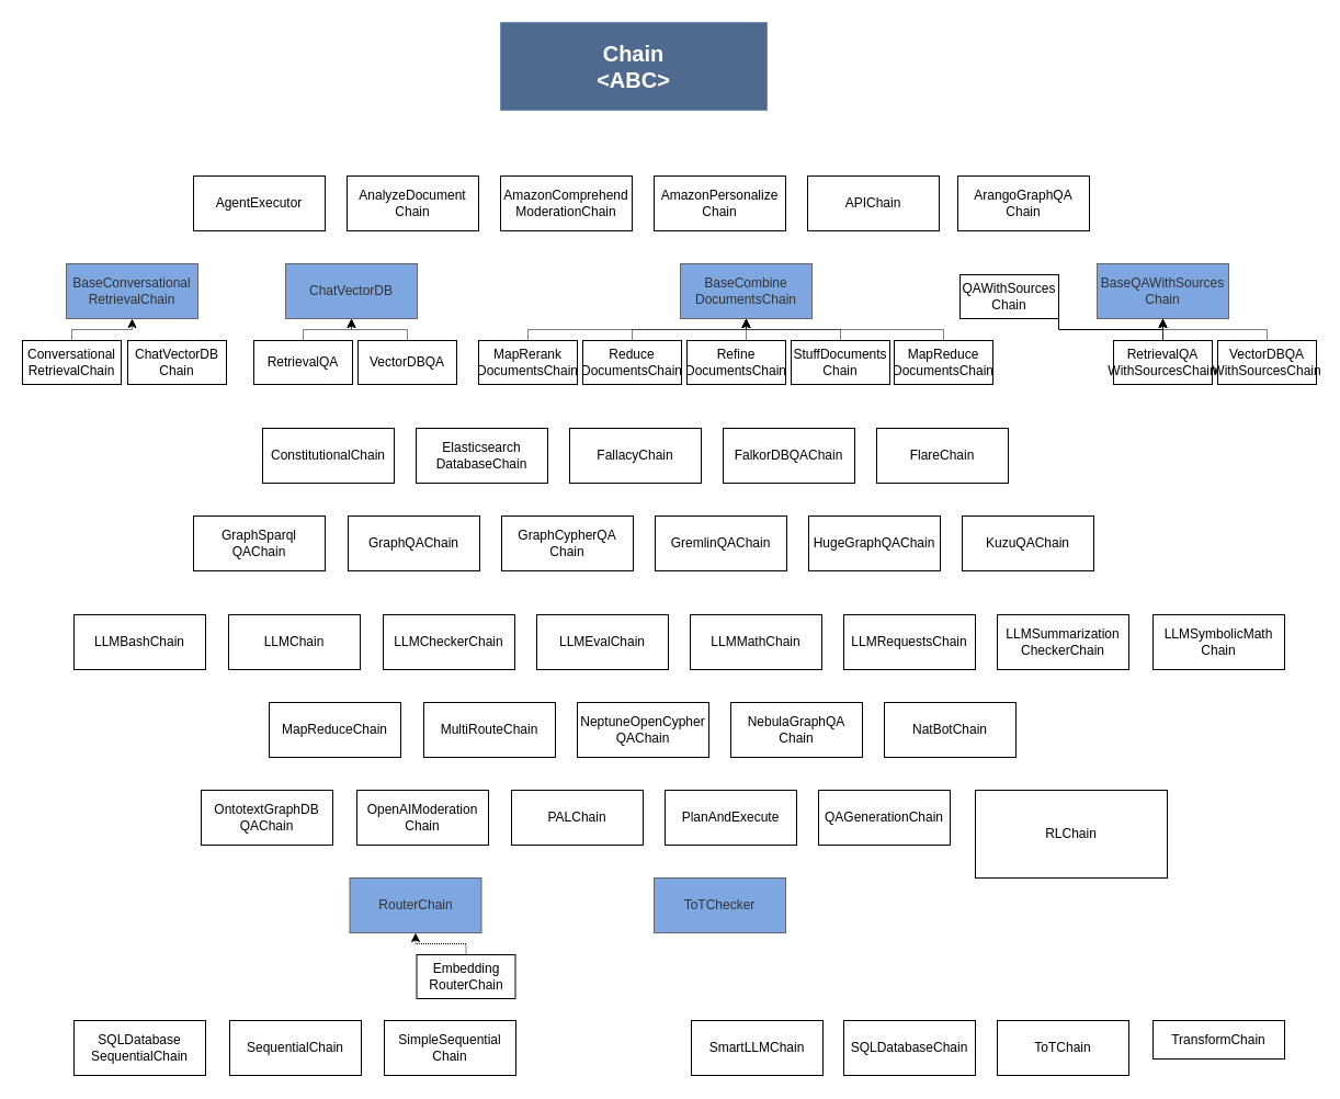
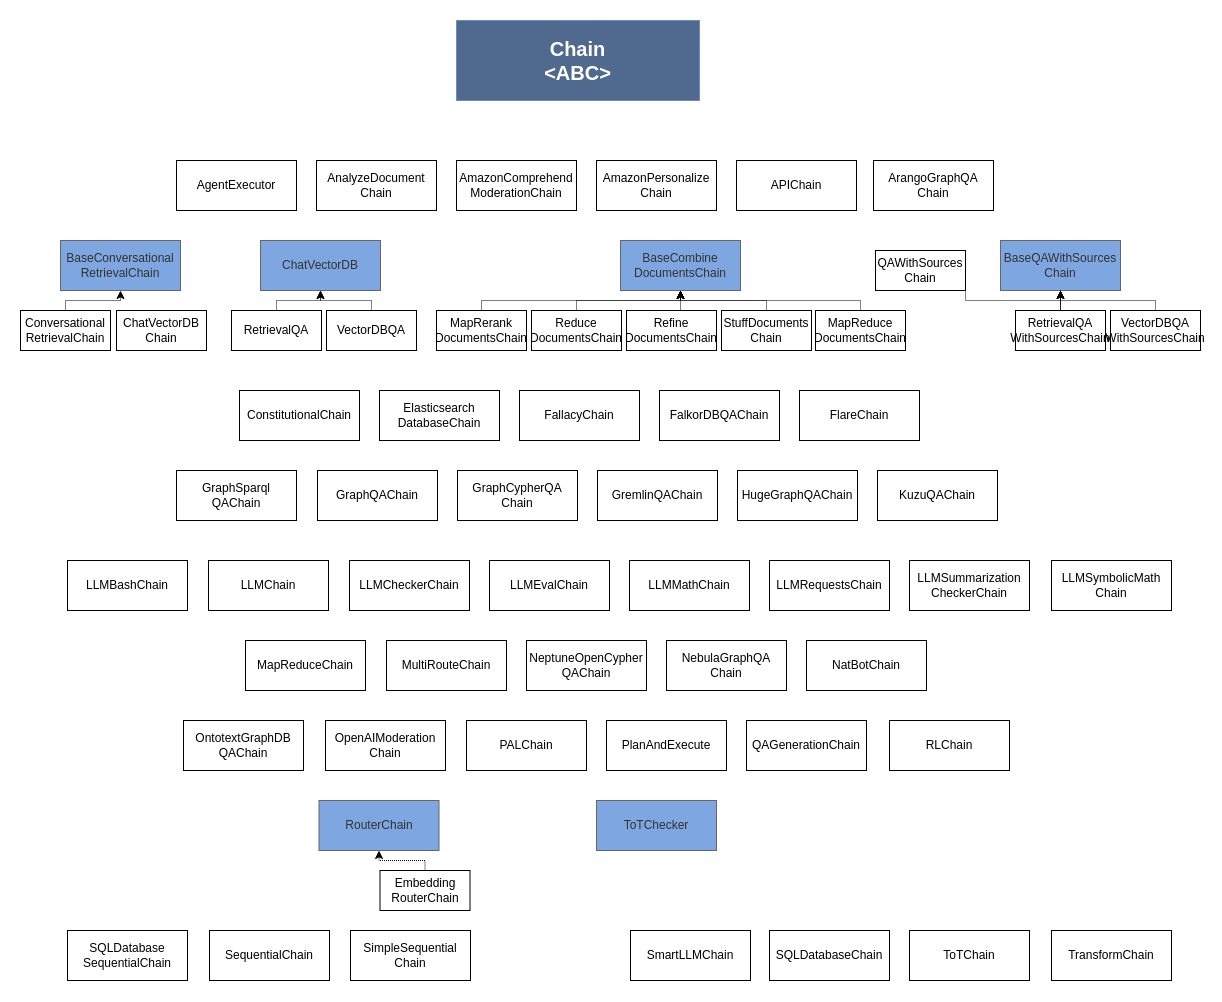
- <mxCell id="31" style="edgeStyle=orthogonalEdgeStyle;rounded=0;orthogonalLoop=1;jettySize=auto;html=1;entryX=0.5;entryY=1;entryDx=0;entryDy=0;dashed=0;dashPattern=1 1;" parent="1" source="32" target="12" edge="1"><mxGeometry relative="1" as="geometry"><Array as="points"><mxPoint x="965" y="300" /><mxPoint x="1060" y="300" /></Array></mxGeometry></mxCell>
+ <mxCell id="31" style="edgeStyle=orthogonalEdgeStyle;rounded=0;orthogonalLoop=1;jettySize=auto;html=1;entryX=0.5;entryY=1;entryDx=0;entryDy=0;dashed=1;dashPattern=1 1;" parent="1" source="32" target="12" edge="1"><mxGeometry relative="1" as="geometry"><Array as="points"><mxPoint x="965" y="300" /><mxPoint x="1060" y="300" /></Array></mxGeometry></mxCell>
- <mxCell id="76" value="RLChain" style="html=1;whiteSpace=wrap;" parent="1" vertex="1"><mxGeometry x="889" y="720" width="175" height="80" as="geometry" /></mxCell>
+ <mxCell id="76" value="RLChain" style="html=1;whiteSpace=wrap;" parent="1" vertex="1"><mxGeometry x="889" y="720" width="120" height="50" as="geometry" /></mxCell>
- <mxCell id="74" value="TransformChain" style="html=1;whiteSpace=wrap;" parent="1" vertex="1"><mxGeometry x="1051" y="930" width="120" height="35" as="geometry" /></mxCell>
+ <mxCell id="74" value="TransformChain" style="html=1;whiteSpace=wrap;" parent="1" vertex="1"><mxGeometry x="1051" y="930" width="120" height="50" as="geometry" /></mxCell>
